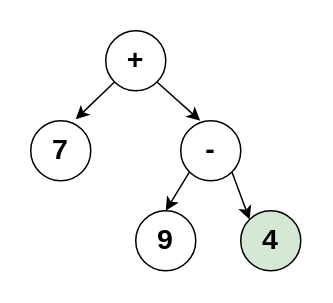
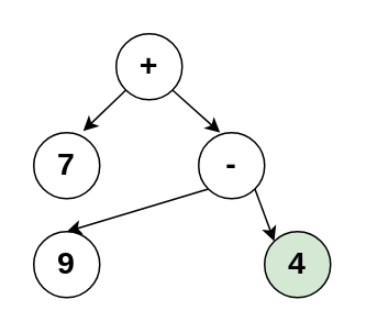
- <mxCell id="7" value="&lt;font style=&quot;font-size: 19px;&quot;&gt;&lt;b&gt;9&lt;/b&gt;&lt;/font&gt;" style="ellipse;whiteSpace=wrap;html=1;aspect=fixed;" vertex="1" parent="1"><mxGeometry x="90" y="140" width="40" height="40" as="geometry" /></mxCell>
+ <mxCell id="7" value="&lt;font style=&quot;font-size: 19px;&quot;&gt;&lt;b&gt;9&lt;/b&gt;&lt;/font&gt;" style="ellipse;whiteSpace=wrap;html=1;aspect=fixed;" vertex="1" parent="1"><mxGeometry x="20" y="140" width="40" height="40" as="geometry" /></mxCell>
